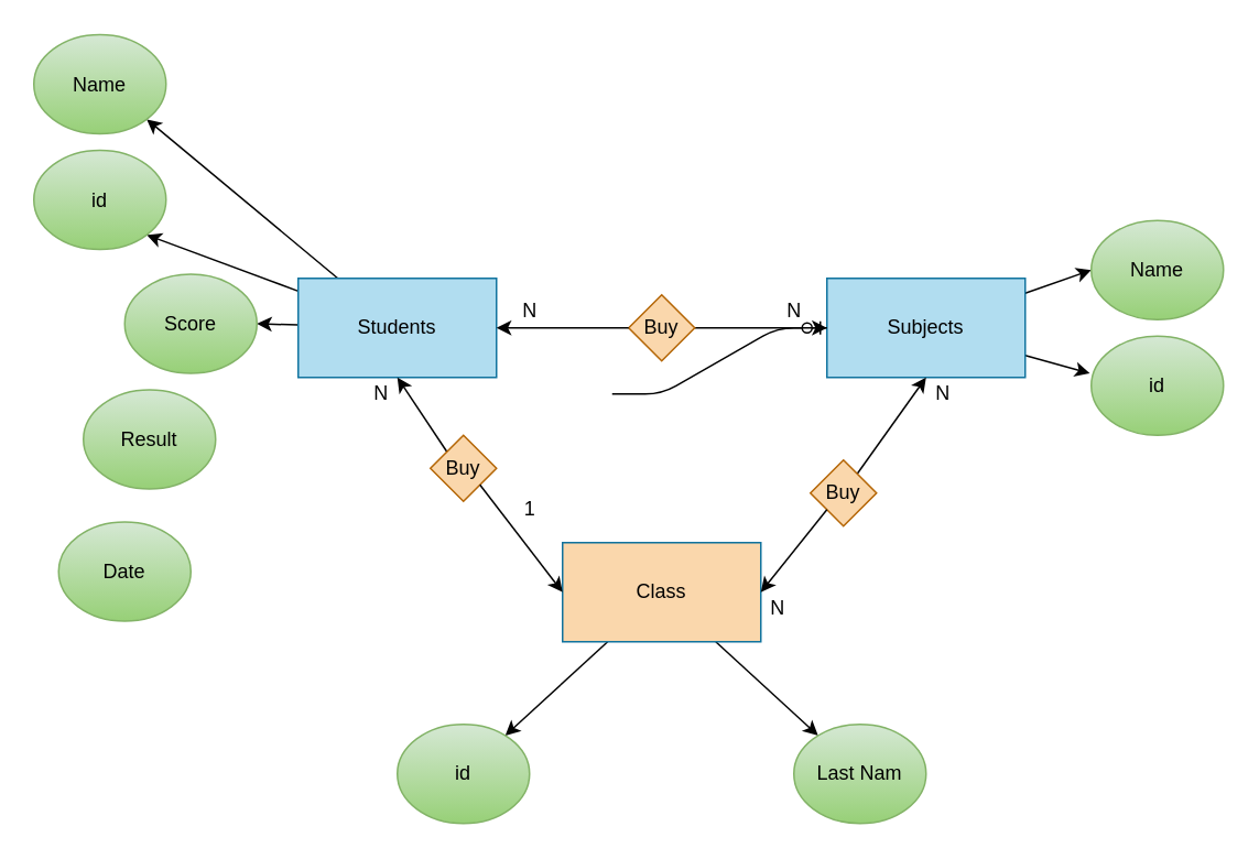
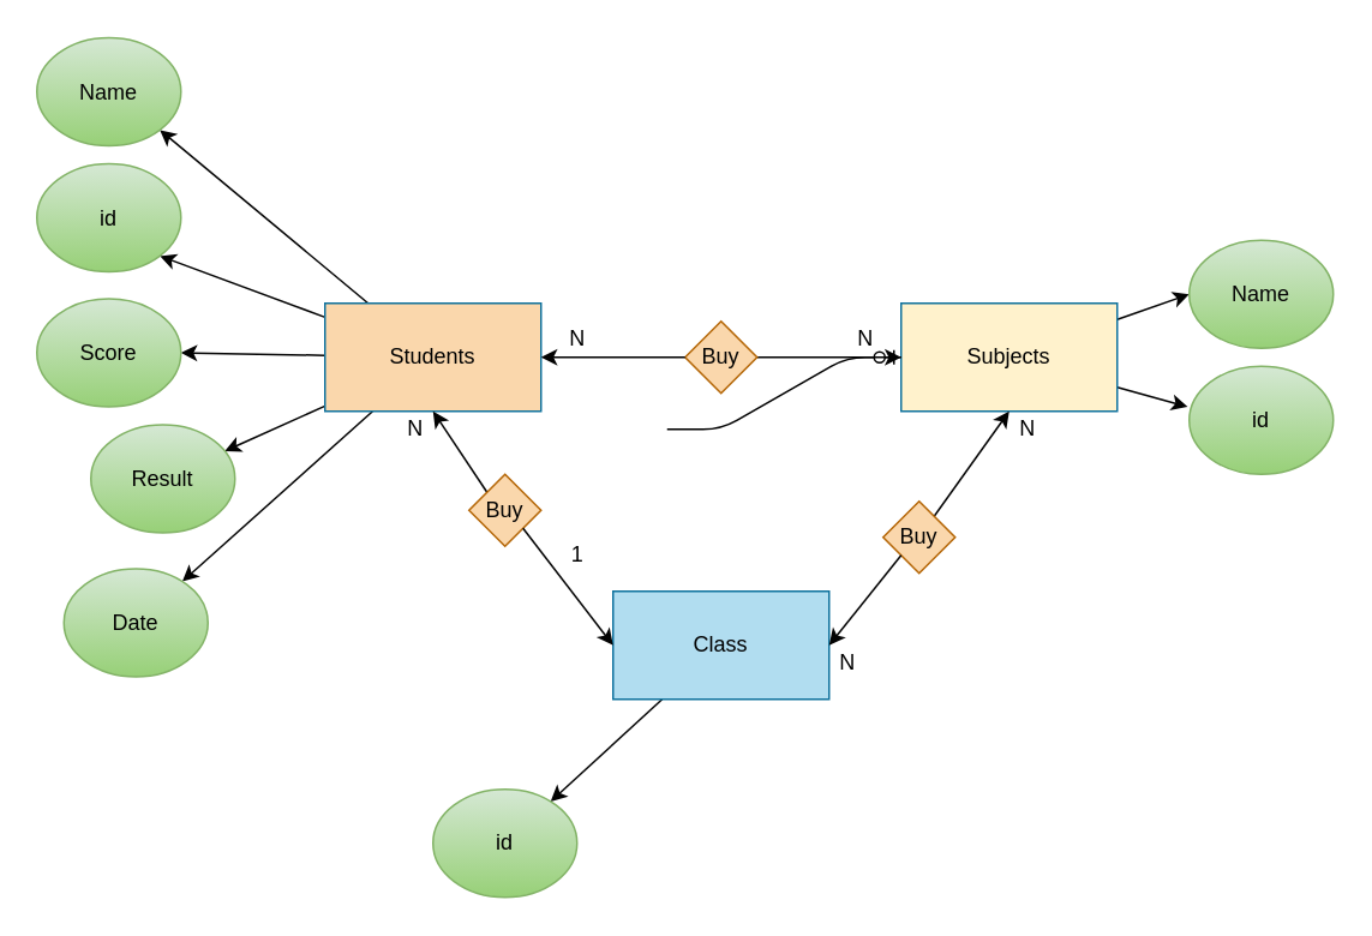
- <mxCell id="21" value="&lt;font color=&quot;#000000&quot;&gt;Score&lt;/font&gt;" style="ellipse;whiteSpace=wrap;html=1;strokeWidth=1;fillColor=#d5e8d4;gradientColor=#97d077;strokeColor=#82b366;" vertex="1" parent="1"><mxGeometry x="75" y="165.5" width="80" height="60" as="geometry" /></mxCell>
+ <mxCell id="21" value="&lt;font color=&quot;#000000&quot;&gt;Score&lt;/font&gt;" style="ellipse;whiteSpace=wrap;html=1;strokeWidth=1;fillColor=#d5e8d4;gradientColor=#97d077;strokeColor=#82b366;" vertex="1" parent="1"><mxGeometry x="20" y="165.5" width="80" height="60" as="geometry" /></mxCell>
- <mxCell id="7" value="Students" style="rounded=0;whiteSpace=wrap;html=1;fillColor=#b1ddf0;strokeColor=#10739e;strokeWidth=1;fontColor=#000000;" vertex="1" parent="1"><mxGeometry x="180" y="168" width="120" height="60" as="geometry" /></mxCell>
+ <mxCell id="7" value="Students" style="rounded=0;whiteSpace=wrap;html=1;fillColor=#fad7ac;strokeColor=#10739e;strokeWidth=1;fontColor=#000000;" vertex="1" parent="1"><mxGeometry x="180" y="168" width="120" height="60" as="geometry" /></mxCell>
- <mxCell id="10" value="Subjects" style="rounded=0;whiteSpace=wrap;html=1;strokeWidth=1;fillColor=#b1ddf0;strokeColor=#10739e;fontColor=#000000;" vertex="1" parent="1"><mxGeometry x="500" y="168" width="120" height="60" as="geometry" /></mxCell>
+ <mxCell id="10" value="Subjects" style="rounded=0;whiteSpace=wrap;html=1;strokeWidth=1;fillColor=#fff2cc;strokeColor=#10739e;fontColor=#000000;" vertex="1" parent="1"><mxGeometry x="500" y="168" width="120" height="60" as="geometry" /></mxCell>
+ <mxCell id="5" style="edgeStyle=none;html=1;fontColor=#000000;strokeColor=#030303;strokeWidth=1;" edge="1" parent="1" source="7" target="37"><mxGeometry relative="1" as="geometry" /></mxCell>
+ <mxCell id="6" style="edgeStyle=none;html=1;fontColor=#000000;strokeColor=#030303;strokeWidth=1;" edge="1" parent="1" source="7" target="38"><mxGeometry relative="1" as="geometry" /></mxCell>
- <mxCell id="13" value="Class" style="rounded=0;whiteSpace=wrap;html=1;strokeWidth=1;fillColor=#fad7ac;strokeColor=#10739e;fontColor=#000000;" vertex="1" parent="1"><mxGeometry x="340" y="328" width="120" height="60" as="geometry" /></mxCell>
+ <mxCell id="13" value="Class" style="rounded=0;whiteSpace=wrap;html=1;strokeWidth=1;fillColor=#b1ddf0;strokeColor=#10739e;fontColor=#000000;" vertex="1" parent="1"><mxGeometry x="340" y="328" width="120" height="60" as="geometry" /></mxCell>
- <mxCell id="12" style="edgeStyle=none;html=1;fontColor=#000000;strokeColor=#030303;strokeWidth=1;" edge="1" parent="1" source="13" target="17"><mxGeometry relative="1" as="geometry" /></mxCell>
- <mxCell id="17" value="&lt;font color=&quot;#000000&quot;&gt;Last Nam&lt;/font&gt;" style="ellipse;whiteSpace=wrap;html=1;strokeWidth=1;fillColor=#d5e8d4;gradientColor=#97d077;strokeColor=#82b366;" vertex="1" parent="1"><mxGeometry x="480" y="438" width="80" height="60" as="geometry" /></mxCell>
